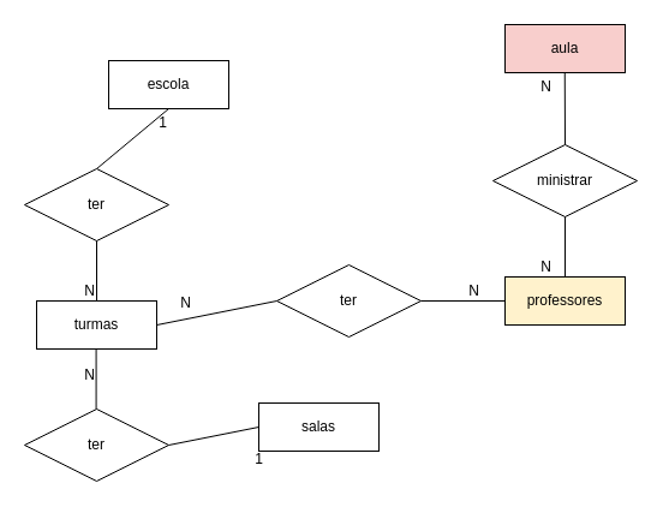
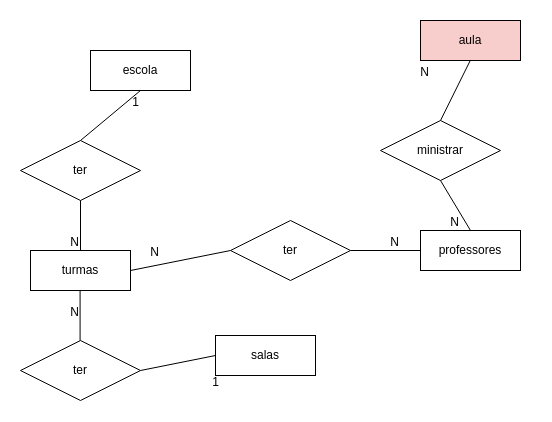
- <mxCell id="9" value="ministrar" style="shape=rhombus;perimeter=rhombusPerimeter;whiteSpace=wrap;html=1;align=center;" vertex="1" parent="1"><mxGeometry x="410" y="120" width="120" height="60" as="geometry" /></mxCell>
+ <mxCell id="9" value="ministrar" style="shape=rhombus;perimeter=rhombusPerimeter;whiteSpace=wrap;html=1;align=center;" vertex="1" parent="1"><mxGeometry x="380" y="120" width="120" height="60" as="geometry" /></mxCell>
- <mxCell id="8" value="professores" style="whiteSpace=wrap;html=1;align=center;fillColor=#fff2cc;" vertex="1" parent="1"><mxGeometry x="420" y="230" width="100" height="40" as="geometry" /></mxCell>
+ <mxCell id="8" value="professores" style="whiteSpace=wrap;html=1;align=center;" vertex="1" parent="1"><mxGeometry x="420" y="230" width="100" height="40" as="geometry" /></mxCell>
